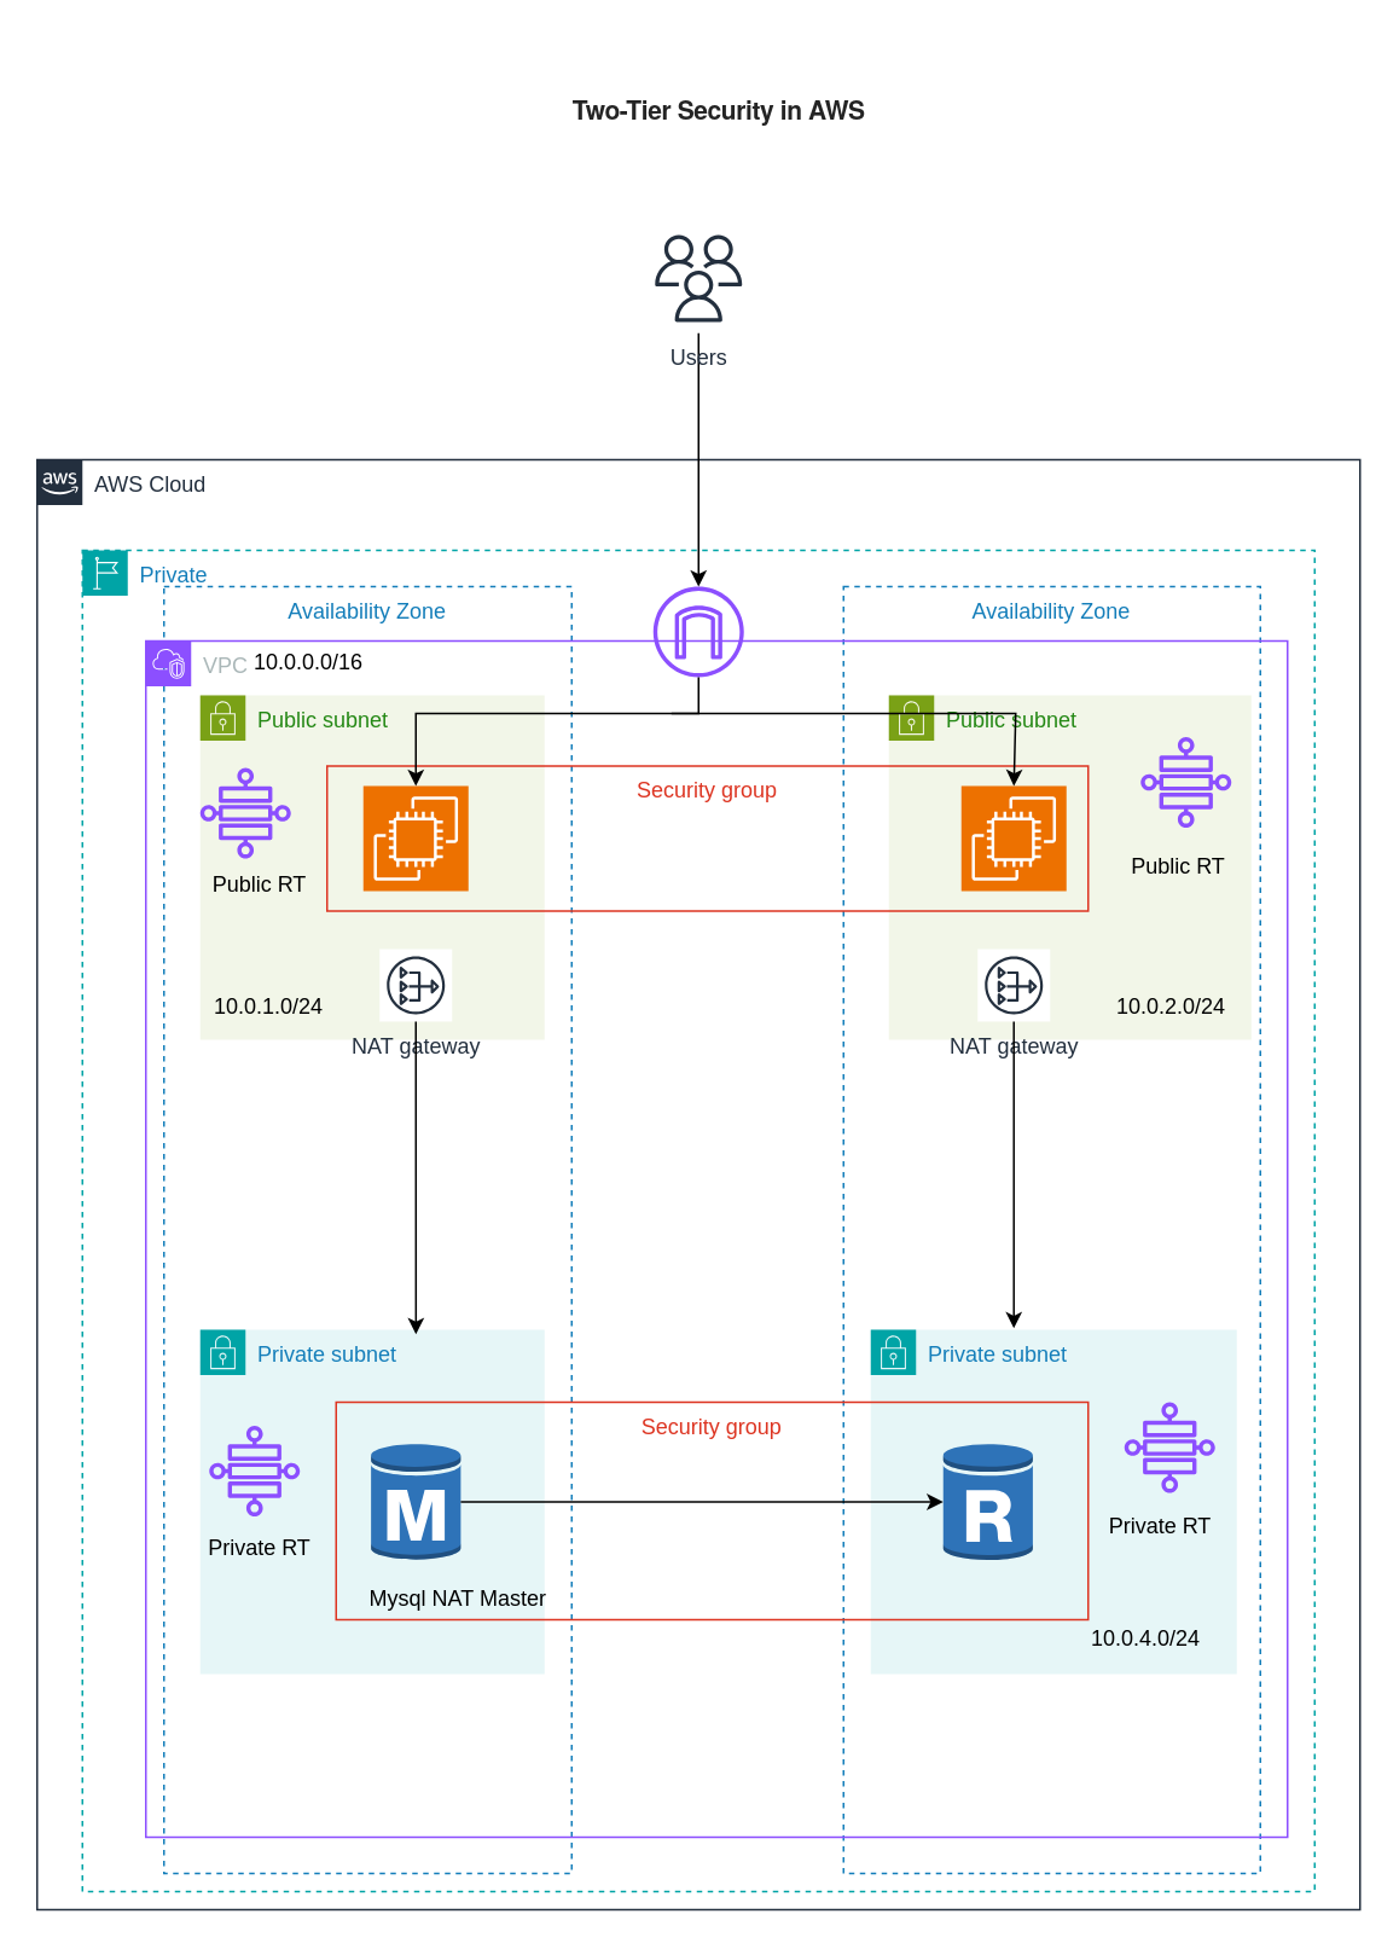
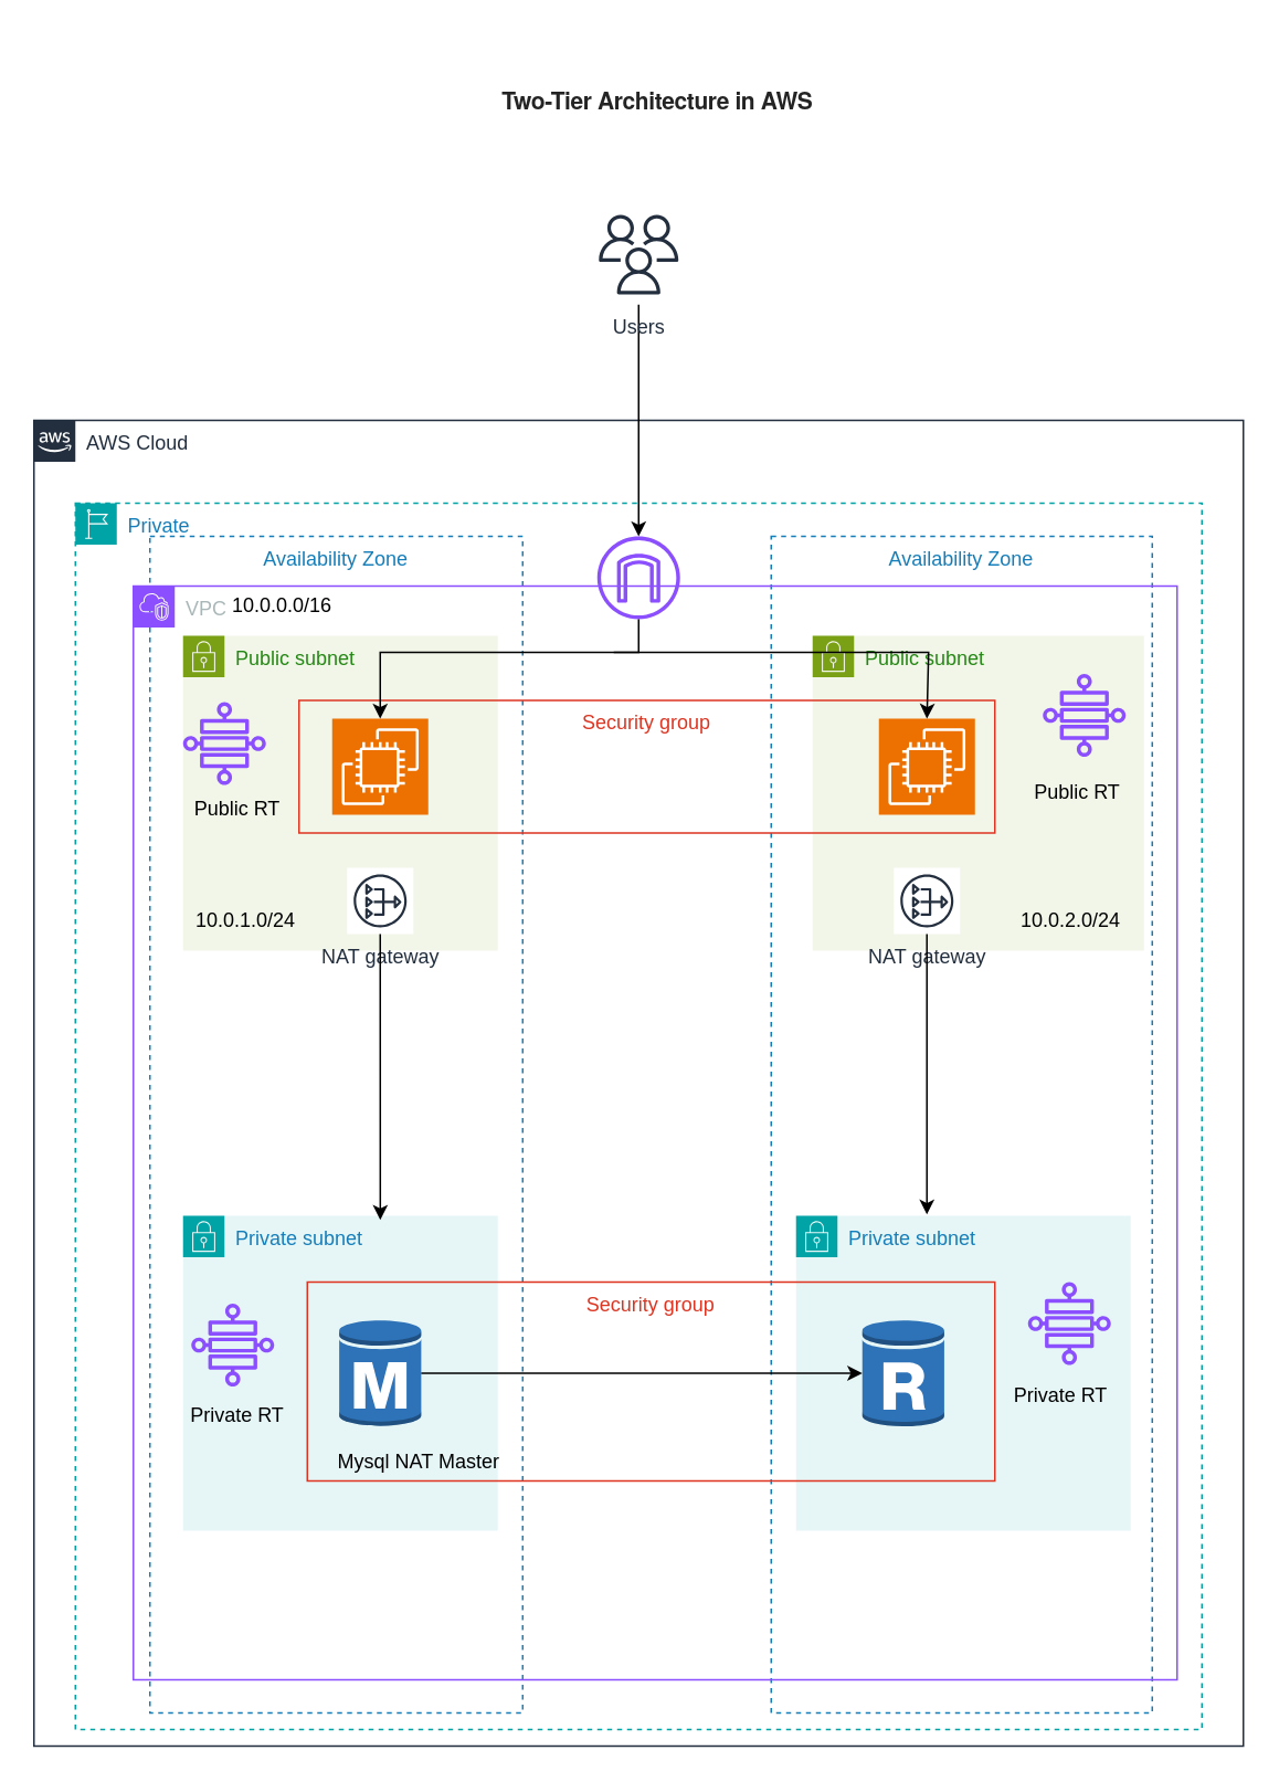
- <mxCell id="40" value="&lt;h1 style=&quot;box-sizing: inherit; margin: 1.19em 0px 32px; font-family: sohne, &amp;quot;Helvetica Neue&amp;quot;, Helvetica, Arial, sans-serif; color: rgb(36, 36, 36); line-height: 52px; letter-spacing: -0.011em; text-align: start; background-color: rgb(255, 255, 255);&quot; data-selectable-paragraph=&quot;&quot; data-testid=&quot;storyTitle&quot; class=&quot;pw-post-title gu gv gw bf gx gy gz ha hb hc hd he hf hg hh hi hj hk hl hm hn ho hp hq hr hs ht hu hv hw bk&quot; id=&quot;d9da&quot;&gt;&lt;font style=&quot;font-size: 14px;&quot;&gt;Two-Tier Security in AWS&lt;/font&gt;&lt;/h1&gt;" style="text;html=1;align=center;verticalAlign=middle;whiteSpace=wrap;rounded=0;" vertex="1" parent="1"><mxGeometry x="247" y="20" width="299" height="55" as="geometry" /></mxCell>
+ <mxCell id="40" value="&lt;h1 style=&quot;box-sizing: inherit; margin: 1.19em 0px 32px; font-family: sohne, &amp;quot;Helvetica Neue&amp;quot;, Helvetica, Arial, sans-serif; color: rgb(36, 36, 36); line-height: 52px; letter-spacing: -0.011em; text-align: start; background-color: rgb(255, 255, 255);&quot; data-selectable-paragraph=&quot;&quot; data-testid=&quot;storyTitle&quot; class=&quot;pw-post-title gu gv gw bf gx gy gz ha hb hc hd he hf hg hh hi hj hk hl hm hn ho hp hq hr hs ht hu hv hw bk&quot; id=&quot;d9da&quot;&gt;&lt;font style=&quot;font-size: 14px;&quot;&gt;Two-Tier Architecture in AWS&lt;/font&gt;&lt;/h1&gt;" style="text;html=1;align=center;verticalAlign=middle;whiteSpace=wrap;rounded=0;" vertex="1" parent="1"><mxGeometry x="247" y="20" width="299" height="55" as="geometry" /></mxCell>
- <mxCell id="20" value="10.0.4.0/24" style="text;html=1;align=center;verticalAlign=middle;whiteSpace=wrap;rounded=0;" vertex="1" parent="18"><mxGeometry x="122" y="156" width="60" height="30" as="geometry" /></mxCell>
